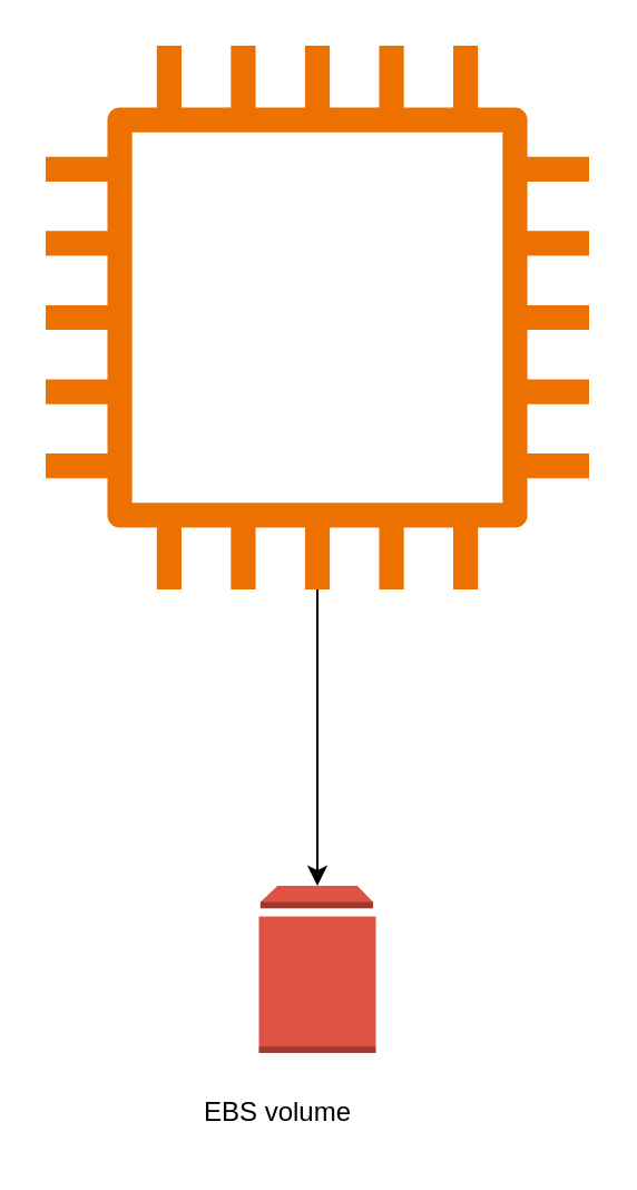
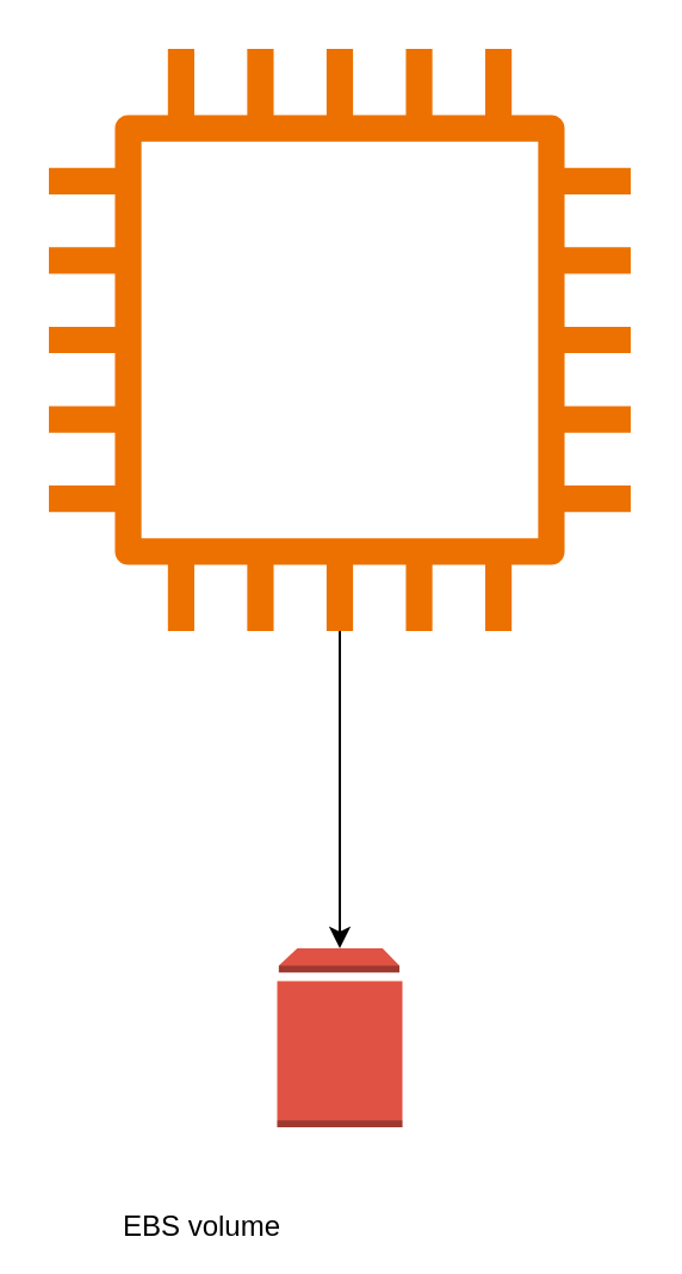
- <mxCell id="7" value="EBS volume" style="text;html=1;align=center;verticalAlign=middle;resizable=0;points=[];autosize=1;strokeColor=none;fillColor=none;" vertex="1" parent="1"><mxGeometry x="82" y="486" width="84" height="26" as="geometry" /></mxCell>
+ <mxCell id="7" value="EBS volume" style="text;html=1;align=center;verticalAlign=middle;resizable=0;points=[];autosize=1;strokeColor=none;fillColor=none;" vertex="1" parent="1"><mxGeometry x="42" y="501" width="84" height="26" as="geometry" /></mxCell>
